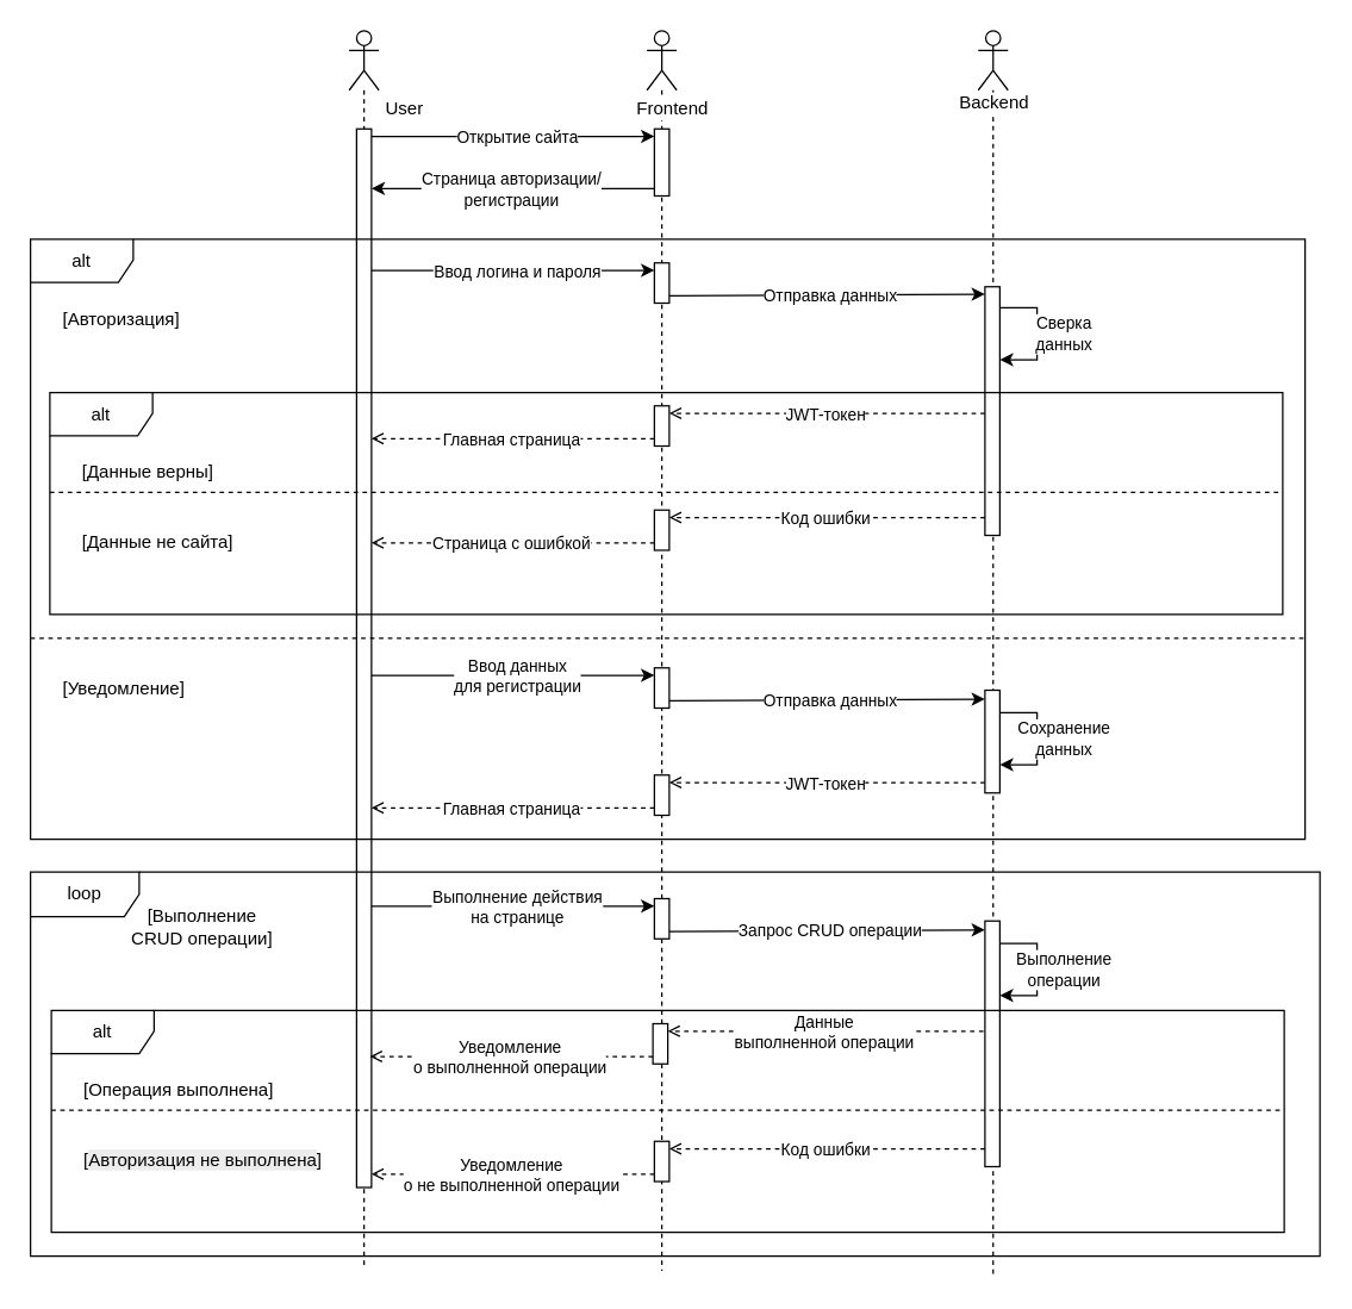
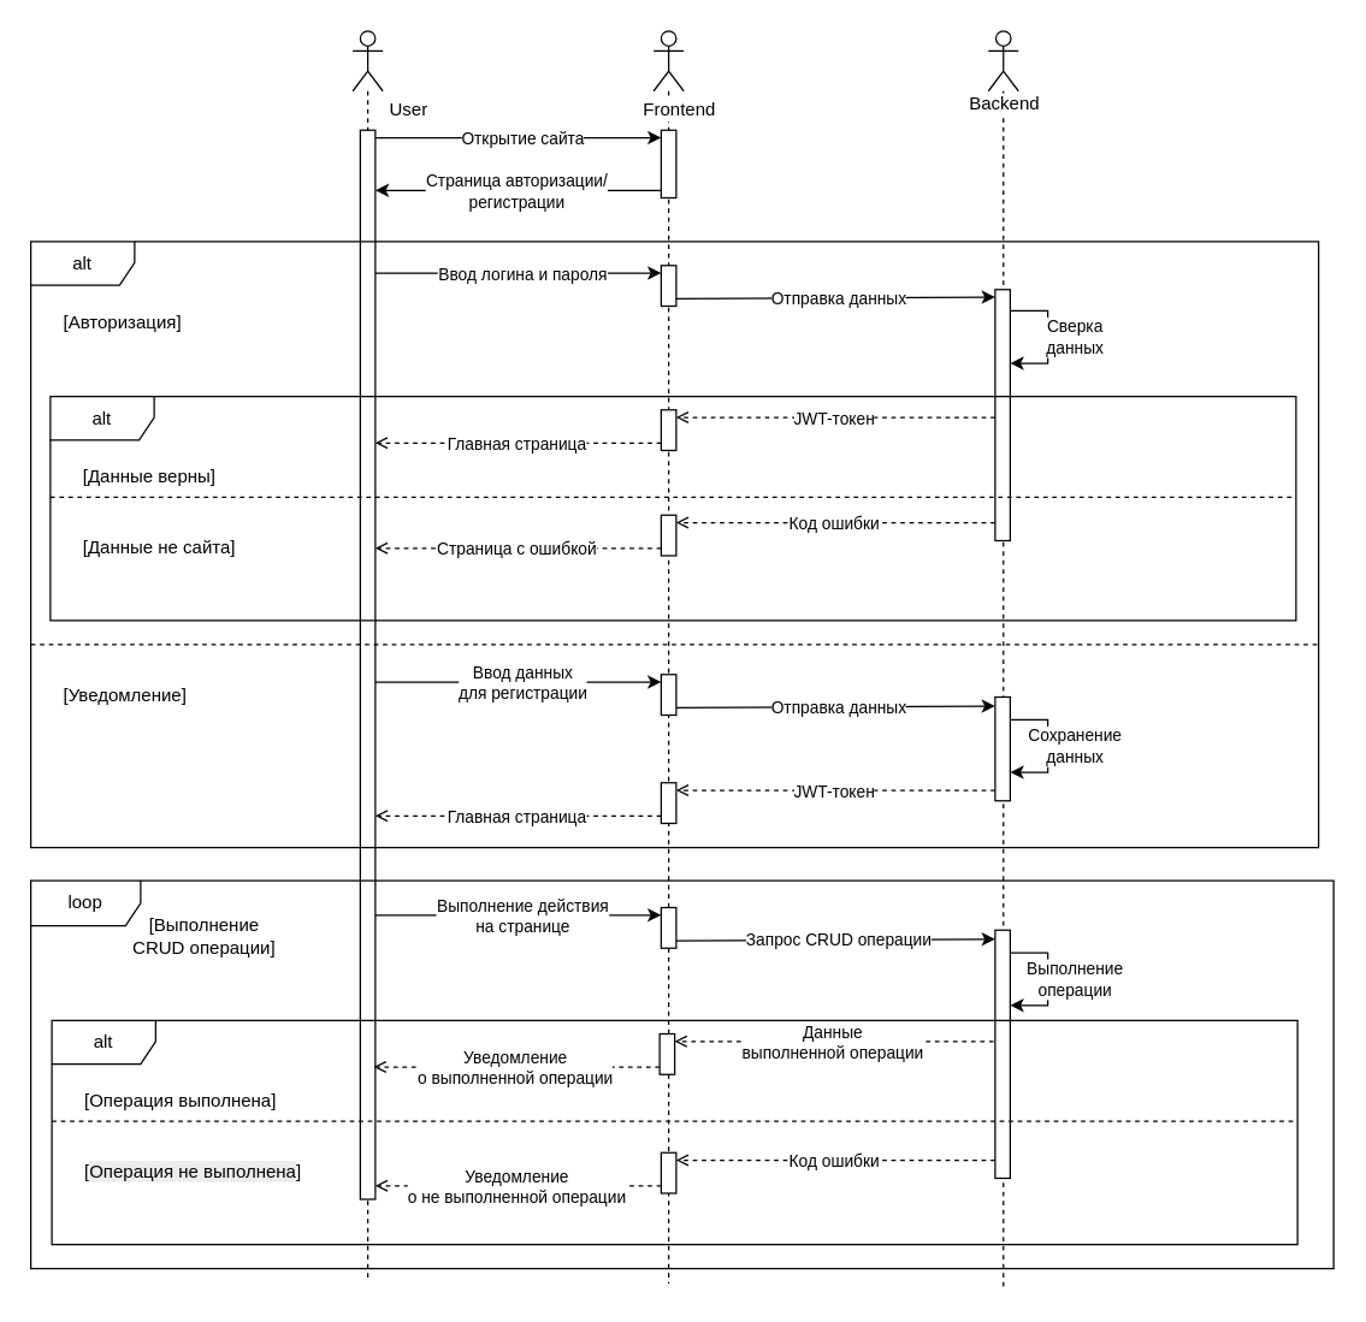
- <mxCell id="63" value="[&lt;span style=&quot;text-wrap-mode: nowrap; background-color: rgb(236, 236, 236);&quot;&gt;Авторизация не выполнена&lt;/span&gt;]" style="line;strokeWidth=1;dashed=1;labelPosition=center;verticalLabelPosition=bottom;align=left;verticalAlign=top;spacingLeft=20;spacingTop=15;html=1;whiteSpace=wrap;" vertex="1" parent="61"><mxGeometry y="62" width="828" height="10" as="geometry" /></mxCell>
+ <mxCell id="63" value="[&lt;span style=&quot;text-wrap-mode: nowrap; background-color: rgb(236, 236, 236);&quot;&gt;Операция не выполнена&lt;/span&gt;]" style="line;strokeWidth=1;dashed=1;labelPosition=center;verticalLabelPosition=bottom;align=left;verticalAlign=top;spacingLeft=20;spacingTop=15;html=1;whiteSpace=wrap;" vertex="1" parent="61"><mxGeometry y="62" width="828" height="10" as="geometry" /></mxCell>
